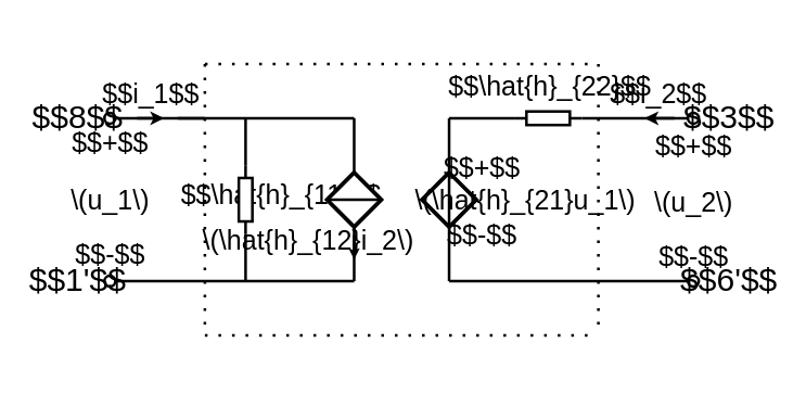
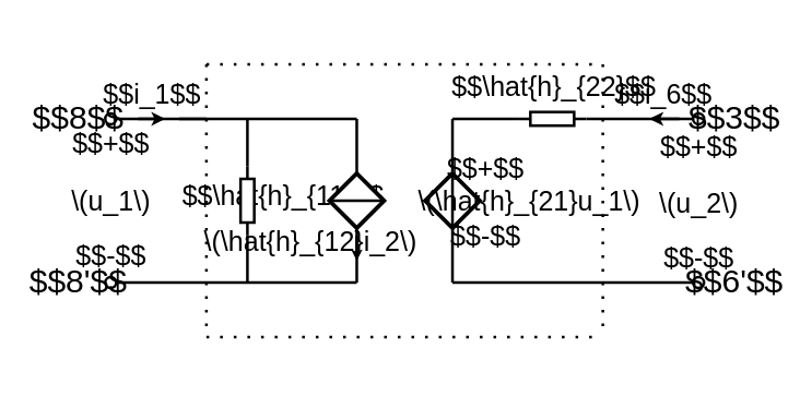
- <mxCell id="15" value="$$i_2$$" style="text;html=1;resizable=1;autosize=1;align=center;verticalAlign=middle;points=[];fillColor=none;strokeColor=none;rounded=0;fontSize=10;movable=1;rotatable=1;deletable=1;editable=1;connectable=0;" parent="1" vertex="1"><mxGeometry x="232" y="24" width="20" height="20" as="geometry" /></mxCell>
+ <mxCell id="15" value="$$i_6$$" style="text;html=1;resizable=1;autosize=1;align=center;verticalAlign=middle;points=[];fillColor=none;strokeColor=none;rounded=0;fontSize=10;movable=1;rotatable=1;deletable=1;editable=1;connectable=0;" parent="1" vertex="1"><mxGeometry x="232" y="24" width="20" height="20" as="geometry" /></mxCell>
- <mxCell id="2" value="$$1'$$" style="text;html=1;align=center;verticalAlign=middle;resizable=1;points=[];autosize=1;strokeColor=none;fillColor=none;movable=1;rotatable=1;deletable=1;editable=1;connectable=0;" parent="1" vertex="1"><mxGeometry x="20" y="93" width="15" height="20" as="geometry" /></mxCell>
+ <mxCell id="2" value="$$8'$$" style="text;html=1;align=center;verticalAlign=middle;resizable=1;points=[];autosize=1;strokeColor=none;fillColor=none;movable=1;rotatable=1;deletable=1;editable=1;connectable=0;" parent="1" vertex="1"><mxGeometry x="20" y="93" width="15" height="20" as="geometry" /></mxCell>
